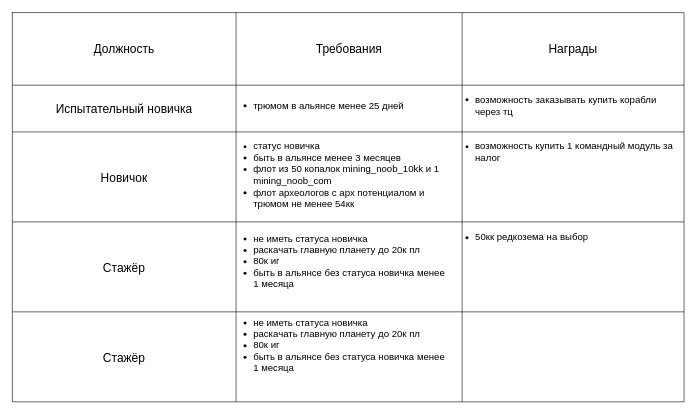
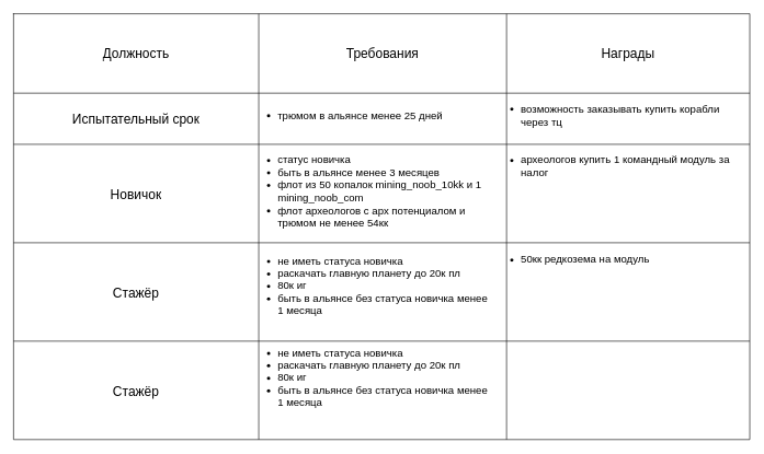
- <mxCell id="8" value="Испытательный новичка" style="shape=partialRectangle;html=1;whiteSpace=wrap;connectable=0;overflow=hidden;fillColor=none;top=0;left=0;bottom=0;right=0;pointerEvents=1;fontSize=20;" parent="7" vertex="1"><mxGeometry width="373" height="78" as="geometry"><mxRectangle width="373" height="78" as="alternateBounds" /></mxGeometry></mxCell>
+ <mxCell id="8" value="Испытательный срок" style="shape=partialRectangle;html=1;whiteSpace=wrap;connectable=0;overflow=hidden;fillColor=none;top=0;left=0;bottom=0;right=0;pointerEvents=1;fontSize=20;" parent="7" vertex="1"><mxGeometry width="373" height="78" as="geometry"><mxRectangle width="373" height="78" as="alternateBounds" /></mxGeometry></mxCell>
- <mxCell id="25" value="&lt;ul&gt;&lt;li&gt;возможность купить 1 командный модуль за налог&lt;/li&gt;&lt;/ul&gt;" style="text;strokeColor=none;fillColor=none;html=1;whiteSpace=wrap;verticalAlign=middle;overflow=hidden;fontSize=16;" parent="1" vertex="1"><mxGeometry x="750" y="205.5" width="390" height="94.5" as="geometry" /></mxCell>
+ <mxCell id="25" value="&lt;ul&gt;&lt;li&gt;археологов купить 1 командный модуль за налог&lt;/li&gt;&lt;/ul&gt;" style="text;strokeColor=none;fillColor=none;html=1;whiteSpace=wrap;verticalAlign=middle;overflow=hidden;fontSize=16;" parent="1" vertex="1"><mxGeometry x="750" y="205.5" width="390" height="94.5" as="geometry" /></mxCell>
- <mxCell id="28" value="&lt;ul&gt;&lt;li&gt;50кк редкозема на выбор&lt;br&gt;&lt;/li&gt;&lt;/ul&gt;" style="text;strokeColor=none;fillColor=none;html=1;whiteSpace=wrap;verticalAlign=middle;overflow=hidden;fontSize=16;" parent="1" vertex="1"><mxGeometry x="750" y="360" width="390" height="70" as="geometry" /></mxCell>
+ <mxCell id="28" value="&lt;ul&gt;&lt;li&gt;50кк редкозема на модуль&lt;br&gt;&lt;/li&gt;&lt;/ul&gt;" style="text;strokeColor=none;fillColor=none;html=1;whiteSpace=wrap;verticalAlign=middle;overflow=hidden;fontSize=16;" parent="1" vertex="1"><mxGeometry x="750" y="360" width="390" height="70" as="geometry" /></mxCell>
